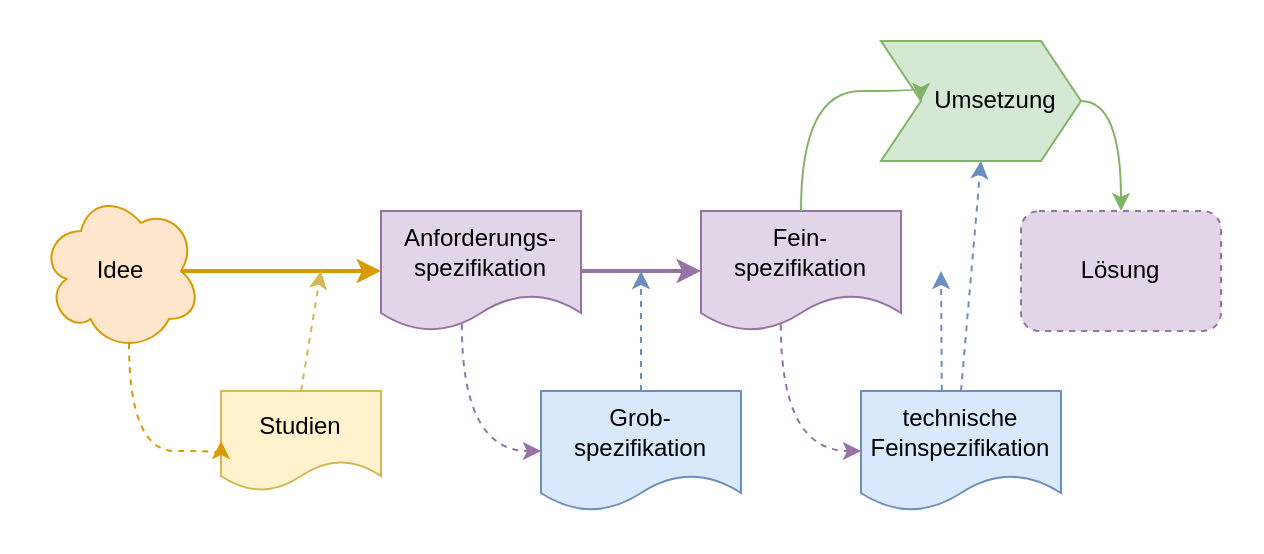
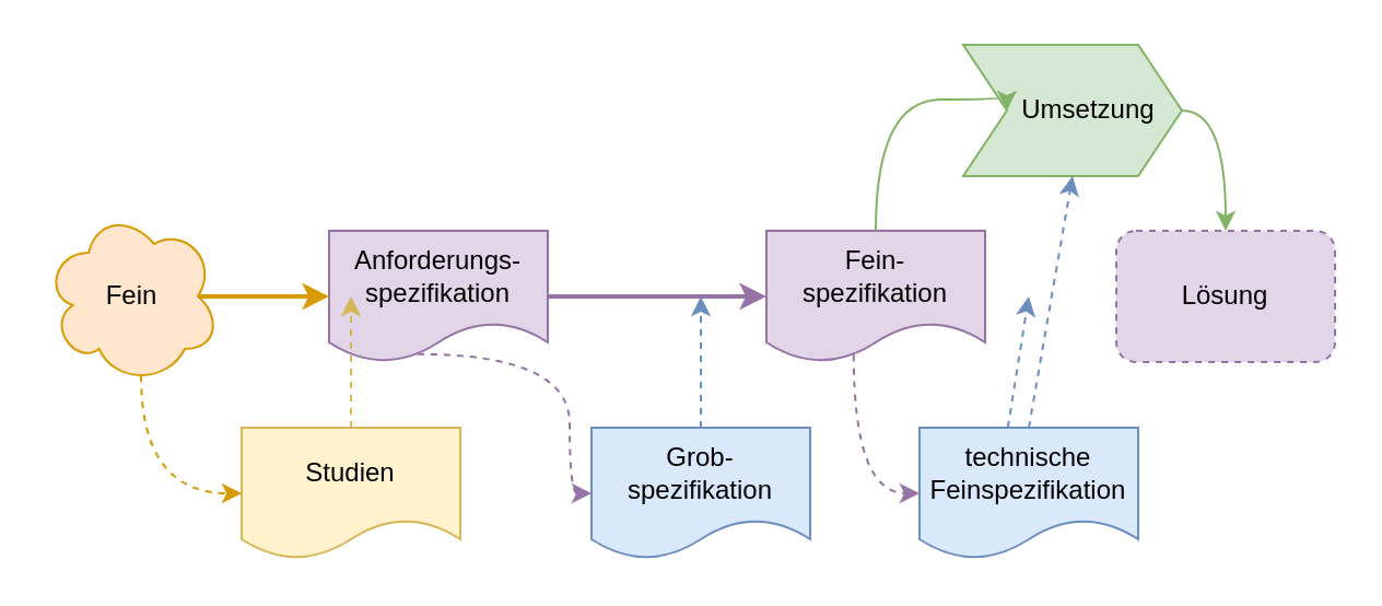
- <mxCell id="2" value="Idee" style="ellipse;shape=cloud;whiteSpace=wrap;html=1;fillColor=#ffe6cc;strokeColor=#d79b00;" vertex="1" parent="1"><mxGeometry x="20" y="95" width="80" height="80" as="geometry" /></mxCell>
+ <mxCell id="2" value="Fein" style="ellipse;shape=cloud;whiteSpace=wrap;html=1;fillColor=#ffe6cc;strokeColor=#d79b00;" vertex="1" parent="1"><mxGeometry x="20" y="95" width="80" height="80" as="geometry" /></mxCell>
- <mxCell id="3" value="Anforderungs-&lt;br&gt;spezifikation" style="shape=document;whiteSpace=wrap;html=1;boundedLbl=1;fillColor=#e1d5e7;strokeColor=#9673a6;" vertex="1" parent="1"><mxGeometry x="190" y="105" width="100" height="60" as="geometry" /></mxCell>
+ <mxCell id="3" value="Anforderungs-&lt;br&gt;spezifikation" style="shape=document;whiteSpace=wrap;html=1;boundedLbl=1;fillColor=#e1d5e7;strokeColor=#9673a6;" vertex="1" parent="1"><mxGeometry x="150" y="105" width="100" height="60" as="geometry" /></mxCell>
- <mxCell id="9" value="Studien" style="shape=document;whiteSpace=wrap;html=1;boundedLbl=1;fillColor=#fff2cc;strokeColor=#d6b656;" vertex="1" parent="1"><mxGeometry x="110" y="195" width="80" height="50" as="geometry" /></mxCell>
+ <mxCell id="9" value="Studien" style="shape=document;whiteSpace=wrap;html=1;boundedLbl=1;fillColor=#fff2cc;strokeColor=#d6b656;" vertex="1" parent="1"><mxGeometry x="110" y="195" width="100" height="60" as="geometry" /></mxCell>
- <mxCell id="6" value="technische&lt;br&gt;Feinspezifikation" style="shape=document;whiteSpace=wrap;html=1;boundedLbl=1;fillColor=#dae8fc;strokeColor=#6c8ebf;" vertex="1" parent="1"><mxGeometry x="430" y="195" width="100" height="60" as="geometry" /></mxCell>
+ <mxCell id="6" value="technische&lt;br&gt;Feinspezifikation" style="shape=document;whiteSpace=wrap;html=1;boundedLbl=1;fillColor=#dae8fc;strokeColor=#6c8ebf;" vertex="1" parent="1"><mxGeometry x="420" y="195" width="100" height="60" as="geometry" /></mxCell>
